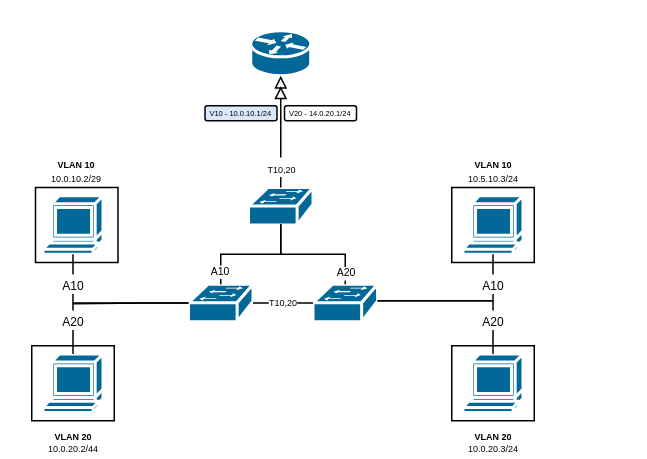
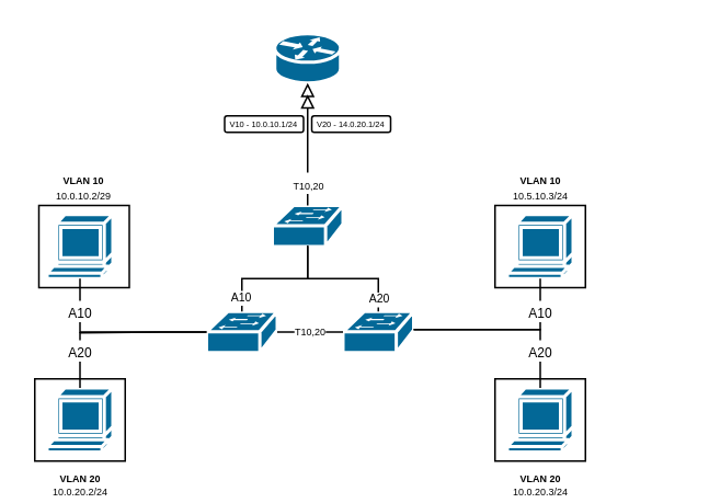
- <mxCell id="30" value="V10 - 10.0.10.1/24" style="rounded=1;whiteSpace=wrap;html=1;fontSize=5;verticalAlign=bottom;fillColor=#dae8fc;" vertex="1" parent="1"><mxGeometry x="136" y="70" width="48" height="10" as="geometry" /></mxCell>
+ <mxCell id="30" value="V10 - 10.0.10.1/24" style="rounded=1;whiteSpace=wrap;html=1;fontSize=5;verticalAlign=bottom;" vertex="1" parent="1"><mxGeometry x="136" y="70" width="48" height="10" as="geometry" /></mxCell>
- <mxCell id="2" value="&lt;font style=&quot;font-size: 6px;&quot;&gt;&lt;b&gt;VLAN 20&lt;/b&gt;&lt;br style=&quot;&quot;&gt;10.0.20.2/44&lt;/font&gt;" style="rounded=0;whiteSpace=wrap;html=1;fillColor=none;labelPosition=center;verticalLabelPosition=bottom;align=center;verticalAlign=top;fontSize=7;" vertex="1" parent="1"><mxGeometry x="20.5" y="230" width="55" height="50" as="geometry" /></mxCell>
+ <mxCell id="2" value="&lt;font style=&quot;font-size: 6px;&quot;&gt;&lt;b&gt;VLAN 20&lt;/b&gt;&lt;br style=&quot;&quot;&gt;10.0.20.2/24&lt;/font&gt;" style="rounded=0;whiteSpace=wrap;html=1;fillColor=none;labelPosition=center;verticalLabelPosition=bottom;align=center;verticalAlign=top;fontSize=7;" vertex="1" parent="1"><mxGeometry x="20.5" y="230" width="55" height="50" as="geometry" /></mxCell>
